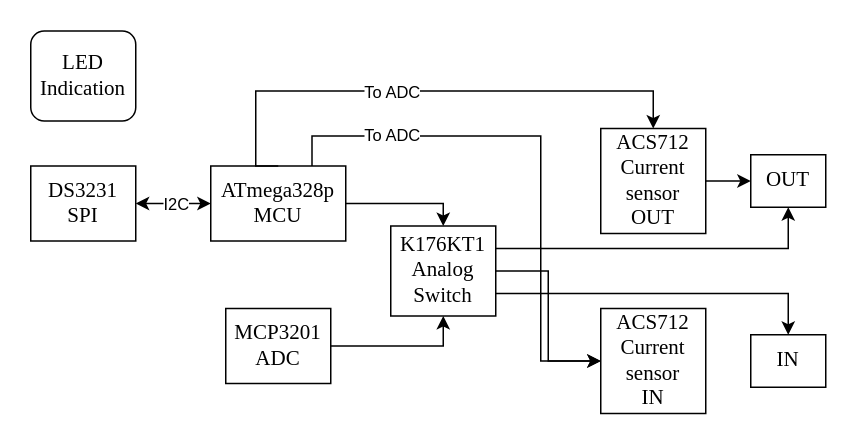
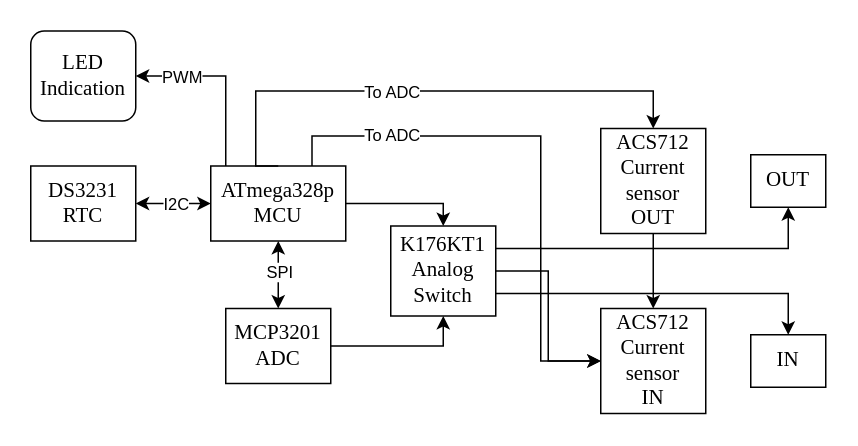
+ <mxCell id="3" value="" style="edgeStyle=orthogonalEdgeStyle;rounded=0;orthogonalLoop=1;jettySize=auto;html=1;startArrow=none;startFill=0;" edge="1" parent="1" source="5" target="17"><mxGeometry relative="1" as="geometry"><Array as="points"><mxPoint x="150" y="50" /></Array></mxGeometry></mxCell>
+ <mxCell id="4" value="PWM" style="edgeLabel;html=1;align=center;verticalAlign=middle;resizable=0;points=[];" vertex="1" connectable="0" parent="3"><mxGeometry x="0.248" y="-3" relative="1" as="geometry"><mxPoint x="-14.86" y="3.03" as="offset" /></mxGeometry></mxCell>
- <mxCell id="18" value="" style="edgeStyle=orthogonalEdgeStyle;rounded=0;orthogonalLoop=1;jettySize=auto;html=1;startArrow=none;startFill=0;" edge="1" parent="1" source="21" target="23"><mxGeometry relative="1" as="geometry" /></mxCell>
+ <mxCell id="18" value="" style="edgeStyle=orthogonalEdgeStyle;rounded=0;orthogonalLoop=1;jettySize=auto;html=1;startArrow=none;startFill=0;" edge="1" parent="1" source="21" target="16"><mxGeometry relative="1" as="geometry" /></mxCell>
- <mxCell id="13" value="&lt;font face=&quot;Times New Roman&quot;&gt;&lt;span style=&quot;font-size: 14px&quot;&gt;DS3231&lt;br&gt;SPI&lt;br&gt;&lt;/span&gt;&lt;/font&gt;" style="rounded=0;whiteSpace=wrap;html=1;fillColor=none;" vertex="1" parent="1"><mxGeometry x="20" y="110" width="70" height="50" as="geometry" /></mxCell>
+ <mxCell id="13" value="&lt;font face=&quot;Times New Roman&quot;&gt;&lt;span style=&quot;font-size: 14px&quot;&gt;DS3231&lt;br&gt;RTC&lt;br&gt;&lt;/span&gt;&lt;/font&gt;" style="rounded=0;whiteSpace=wrap;html=1;fillColor=none;" vertex="1" parent="1"><mxGeometry x="20" y="110" width="70" height="50" as="geometry" /></mxCell>
+ <mxCell id="6" value="" style="edgeStyle=orthogonalEdgeStyle;rounded=0;orthogonalLoop=1;jettySize=auto;html=1;startArrow=classic;startFill=1;" edge="1" parent="1" source="9" target="5"><mxGeometry relative="1" as="geometry" /></mxCell>
+ <mxCell id="7" value="SPI" style="edgeLabel;html=1;align=center;verticalAlign=middle;resizable=0;points=[];" vertex="1" connectable="0" parent="6"><mxGeometry x="0.246" relative="1" as="geometry"><mxPoint y="3.28" as="offset" /></mxGeometry></mxCell>
